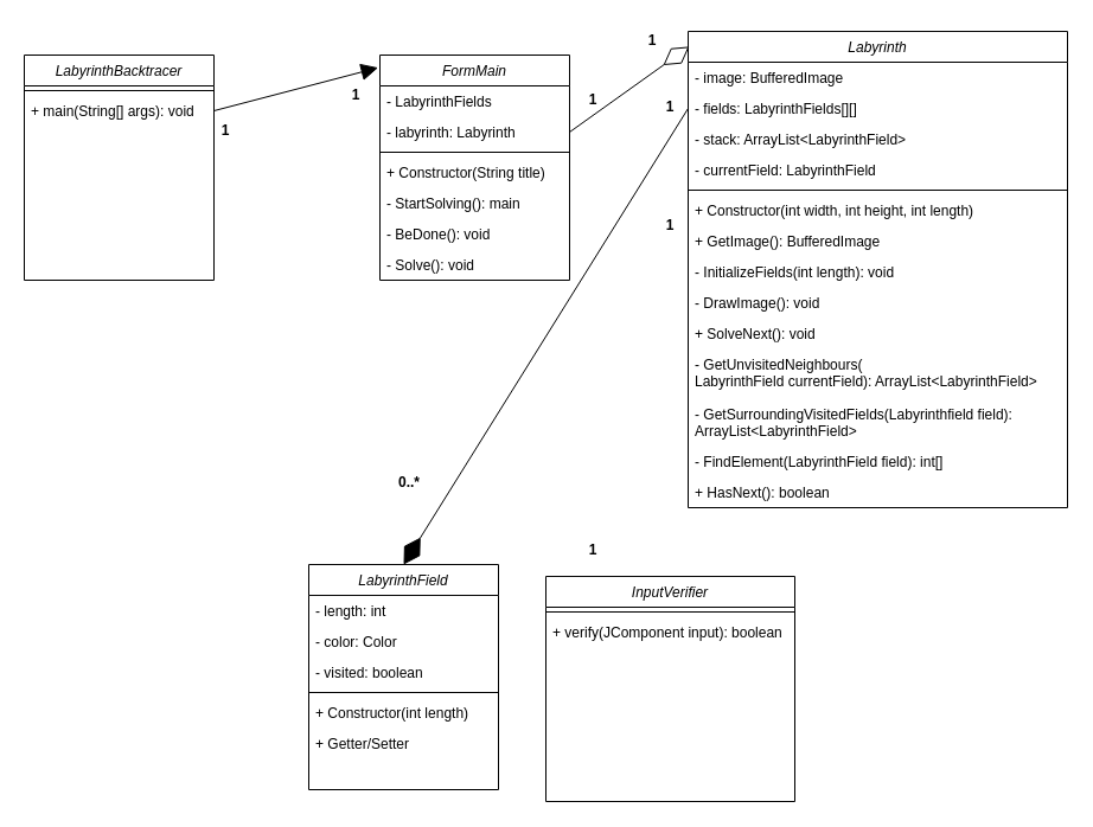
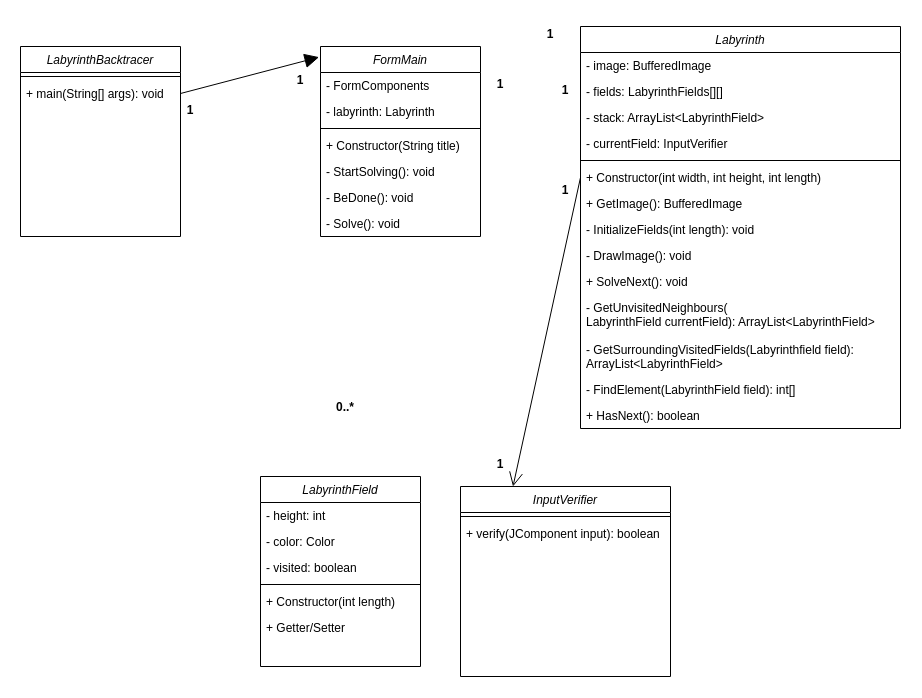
- <mxCell id="29" value="" style="endArrow=diamondThin;endFill=0;endSize=24;html=1;exitX=1;exitY=0.5;exitDx=0;exitDy=0;entryX=0.003;entryY=0.032;entryDx=0;entryDy=0;entryPerimeter=0;" edge="1" parent="1" source="7" target="14"><mxGeometry width="160" relative="1" as="geometry"><mxPoint x="400" y="286" as="sourcePoint" /><mxPoint x="560" y="286" as="targetPoint" /></mxGeometry></mxCell>
- <mxCell id="6" value="- LabyrinthFields" style="text;align=left;verticalAlign=top;spacingLeft=4;spacingRight=4;overflow=hidden;rotatable=0;points=[[0,0.5],[1,0.5]];portConstraint=eastwest;" parent="5" vertex="1"><mxGeometry y="26" width="160" height="26" as="geometry" /></mxCell>
+ <mxCell id="6" value="- FormComponents" style="text;align=left;verticalAlign=top;spacingLeft=4;spacingRight=4;overflow=hidden;rotatable=0;points=[[0,0.5],[1,0.5]];portConstraint=eastwest;" parent="5" vertex="1"><mxGeometry y="26" width="160" height="26" as="geometry" /></mxCell>
- <mxCell id="18" value="- currentField: LabyrinthField" style="text;strokeColor=none;fillColor=none;align=left;verticalAlign=top;spacingLeft=4;spacingRight=4;overflow=hidden;rotatable=0;points=[[0,0.5],[1,0.5]];portConstraint=eastwest;" vertex="1" parent="14"><mxGeometry y="104" width="320" height="26" as="geometry" /></mxCell>
+ <mxCell id="18" value="- currentField: InputVerifier" style="text;strokeColor=none;fillColor=none;align=left;verticalAlign=top;spacingLeft=4;spacingRight=4;overflow=hidden;rotatable=0;points=[[0,0.5],[1,0.5]];portConstraint=eastwest;" vertex="1" parent="14"><mxGeometry y="104" width="320" height="26" as="geometry" /></mxCell>
- <mxCell id="10" value="- StartSolving(): main" style="text;strokeColor=none;fillColor=none;align=left;verticalAlign=top;spacingLeft=4;spacingRight=4;overflow=hidden;rotatable=0;points=[[0,0.5],[1,0.5]];portConstraint=eastwest;" vertex="1" parent="5"><mxGeometry y="112" width="160" height="26" as="geometry" /></mxCell>
+ <mxCell id="10" value="- StartSolving(): void" style="text;strokeColor=none;fillColor=none;align=left;verticalAlign=top;spacingLeft=4;spacingRight=4;overflow=hidden;rotatable=0;points=[[0,0.5],[1,0.5]];portConstraint=eastwest;" vertex="1" parent="5"><mxGeometry y="112" width="160" height="26" as="geometry" /></mxCell>
- <mxCell id="31" value="" style="endArrow=diamondThin;endFill=1;endSize=24;html=1;exitX=0;exitY=0.5;exitDx=0;exitDy=0;entryX=0.5;entryY=0;entryDx=0;entryDy=0;" edge="1" parent="1" source="16" target="35"><mxGeometry width="160" relative="1" as="geometry"><mxPoint x="10" y="386" as="sourcePoint" /><mxPoint x="170" y="386" as="targetPoint" /></mxGeometry></mxCell>
+ <mxCell id="30" value="" style="endArrow=open;endFill=1;endSize=12;html=1;exitX=0;exitY=0.5;exitDx=0;exitDy=0;entryX=0.25;entryY=0;entryDx=0;entryDy=0;" edge="1" parent="1" source="20" target="32"><mxGeometry width="160" relative="1" as="geometry"><mxPoint x="430" y="416" as="sourcePoint" /><mxPoint x="590" y="416" as="targetPoint" /></mxGeometry></mxCell>
- <mxCell id="36" value="- length: int" style="text;strokeColor=none;fillColor=none;align=left;verticalAlign=top;spacingLeft=4;spacingRight=4;overflow=hidden;rotatable=0;points=[[0,0.5],[1,0.5]];portConstraint=eastwest;" vertex="1" parent="35"><mxGeometry y="26" width="160" height="26" as="geometry" /></mxCell>
+ <mxCell id="36" value="- height: int" style="text;strokeColor=none;fillColor=none;align=left;verticalAlign=top;spacingLeft=4;spacingRight=4;overflow=hidden;rotatable=0;points=[[0,0.5],[1,0.5]];portConstraint=eastwest;" vertex="1" parent="35"><mxGeometry y="26" width="160" height="26" as="geometry" /></mxCell>
